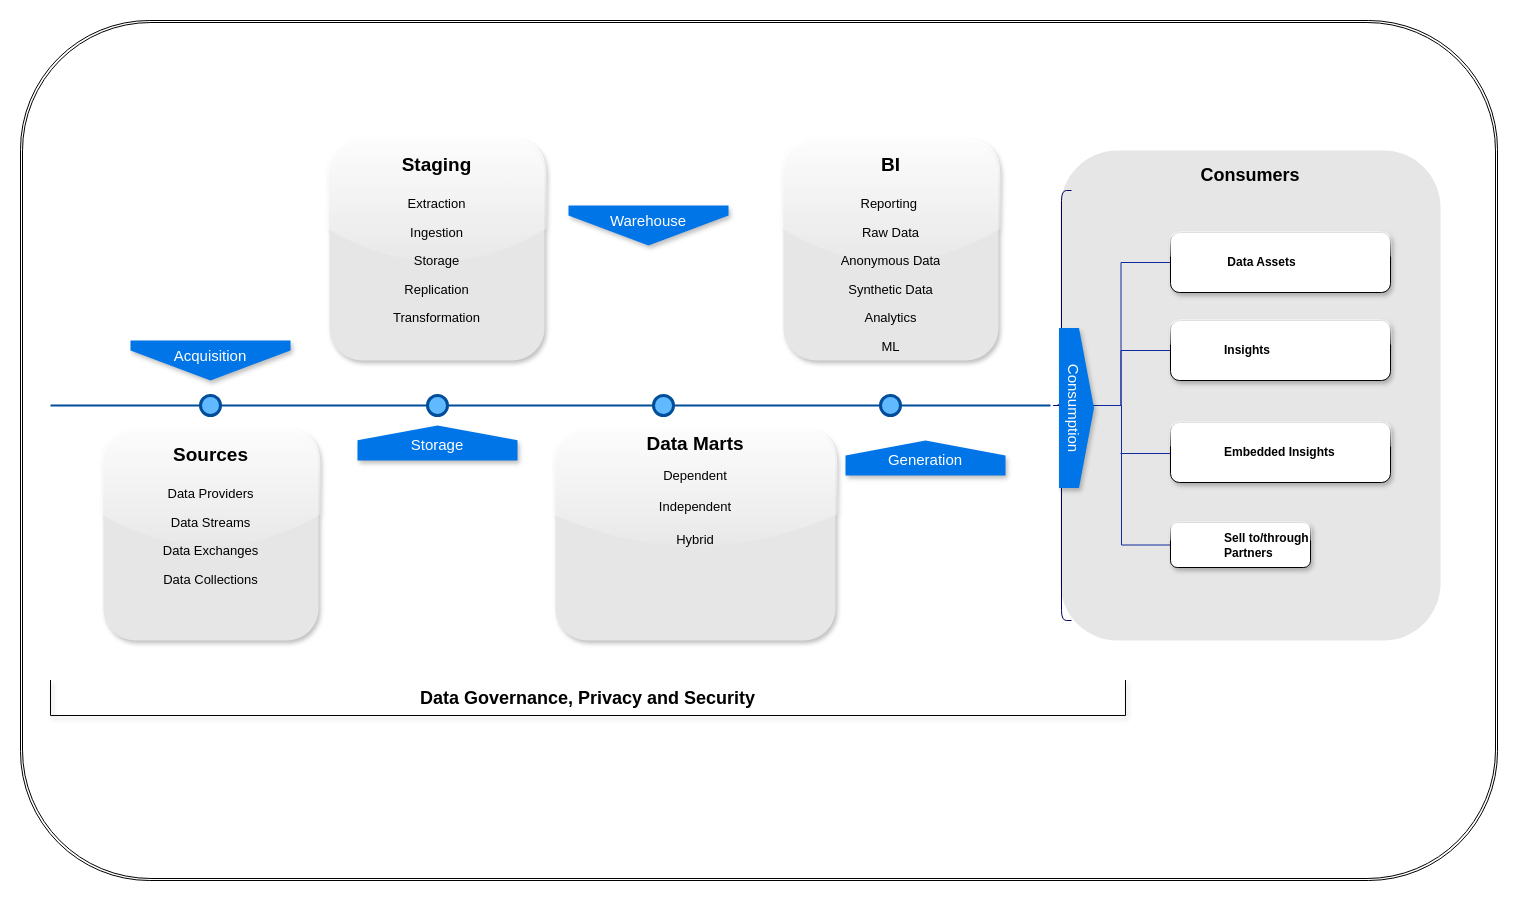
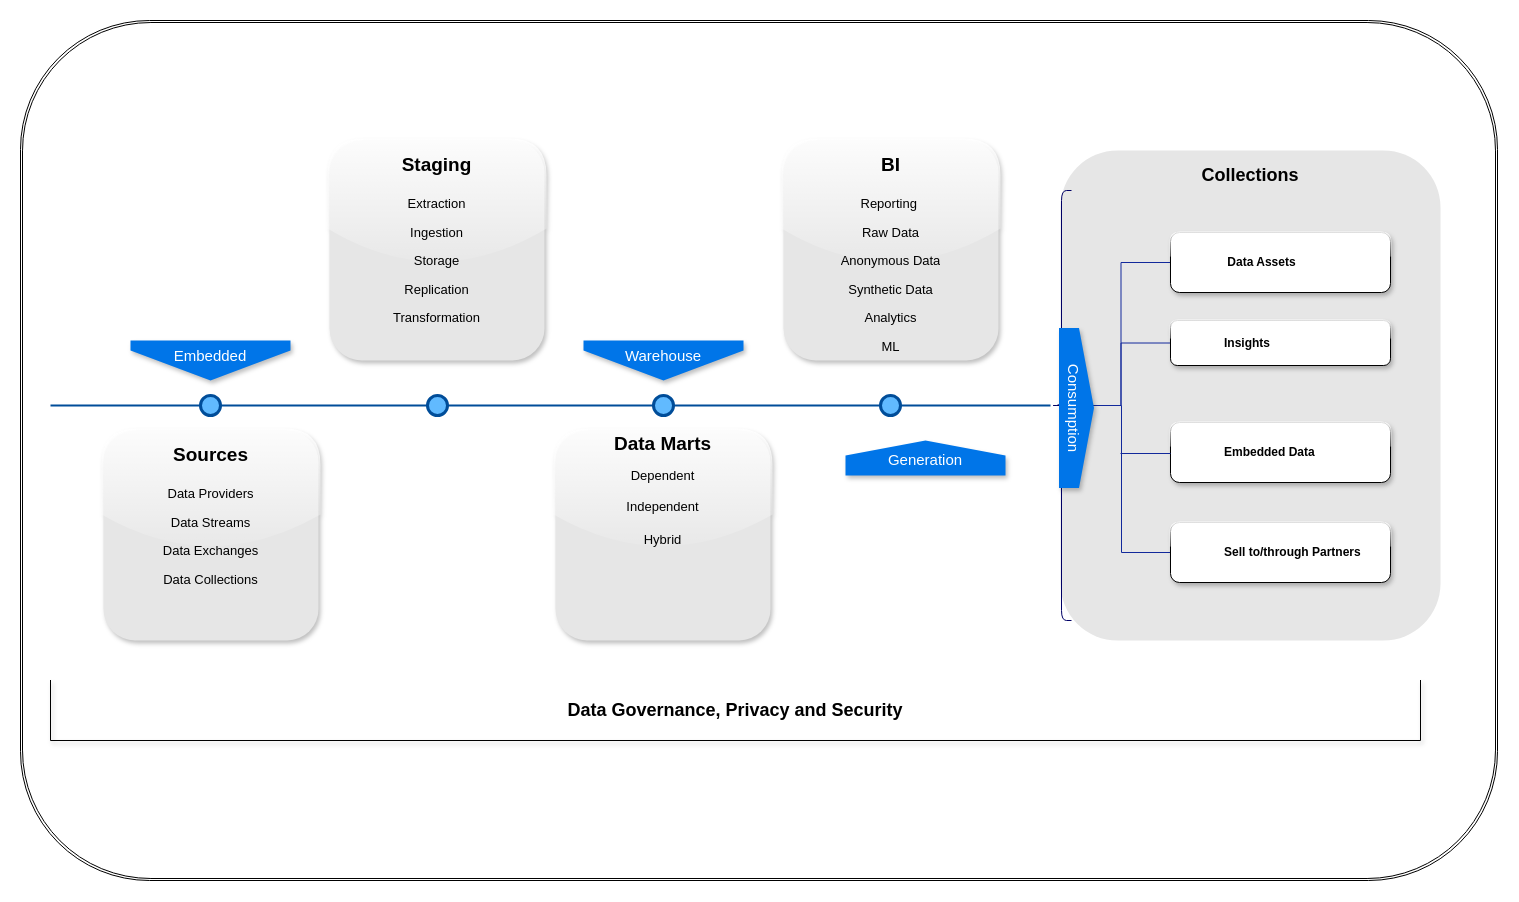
- <mxCell id="3" value="&lt;h1&gt;&lt;font style=&quot;font-size: 18px;&quot;&gt;Consumers&lt;/font&gt;&lt;/h1&gt;" style="text;html=1;spacing=5;spacingTop=-20;whiteSpace=wrap;overflow=hidden;strokeColor=none;strokeWidth=3;fillColor=#E6E6E6;fontSize=13;fontColor=#000000;align=center;rounded=1;glass=0;shadow=0;" vertex="1" parent="1"><mxGeometry x="1060" y="150" width="380" height="490" as="geometry" /></mxCell>
+ <mxCell id="3" value="&lt;h1&gt;&lt;font style=&quot;font-size: 18px;&quot;&gt;Collections&lt;/font&gt;&lt;/h1&gt;" style="text;html=1;spacing=5;spacingTop=-20;whiteSpace=wrap;overflow=hidden;strokeColor=none;strokeWidth=3;fillColor=#E6E6E6;fontSize=13;fontColor=#000000;align=center;rounded=1;glass=0;shadow=0;" vertex="1" parent="1"><mxGeometry x="1060" y="150" width="380" height="490" as="geometry" /></mxCell>
- <mxCell id="6" value="&lt;span&gt;Warehouse&lt;/span&gt;" style="shape=offPageConnector;whiteSpace=wrap;html=1;fillColor=#0075E8;fontSize=15;fontColor=#FFFFFF;size=0.75;verticalAlign=top;strokeColor=none;shadow=1;" parent="1" vertex="1"><mxGeometry x="568" y="205" width="160" height="40" as="geometry" /></mxCell>
+ <mxCell id="6" value="&lt;span&gt;Warehouse&lt;/span&gt;" style="shape=offPageConnector;whiteSpace=wrap;html=1;fillColor=#0075E8;fontSize=15;fontColor=#FFFFFF;size=0.75;verticalAlign=top;strokeColor=none;shadow=1;" parent="1" vertex="1"><mxGeometry x="583" y="340" width="160" height="40" as="geometry" /></mxCell>
- <mxCell id="20" value="Insights" style="label;whiteSpace=wrap;html=1;glass=1;rounded=1;shadow=1;" vertex="1" parent="1"><mxGeometry x="1170" y="320" width="220" height="60" as="geometry" /></mxCell>
+ <mxCell id="20" value="Insights" style="label;whiteSpace=wrap;html=1;glass=1;rounded=1;shadow=1;" vertex="1" parent="1"><mxGeometry x="1170" y="320" width="220" height="45" as="geometry" /></mxCell>
- <mxCell id="5" value="Acquisition" style="shape=offPageConnector;whiteSpace=wrap;html=1;fillColor=#0075E8;fontSize=15;fontColor=#FFFFFF;size=0.75;verticalAlign=top;strokeColor=none;shadow=1;" parent="1" vertex="1"><mxGeometry x="130" y="340" width="160" height="40" as="geometry" /></mxCell>
+ <mxCell id="5" value="Embedded" style="shape=offPageConnector;whiteSpace=wrap;html=1;fillColor=#0075E8;fontSize=15;fontColor=#FFFFFF;size=0.75;verticalAlign=top;strokeColor=none;shadow=1;" parent="1" vertex="1"><mxGeometry x="130" y="340" width="160" height="40" as="geometry" /></mxCell>
- <mxCell id="7" value="&lt;span&gt;Storage&lt;/span&gt;" style="shape=offPageConnector;whiteSpace=wrap;html=1;fillColor=#0075E8;fontSize=15;fontColor=#FFFFFF;size=0.418;flipV=1;verticalAlign=bottom;strokeColor=none;spacingBottom=4;rounded=0;shadow=1;" parent="1" vertex="1"><mxGeometry x="357" y="425" width="160" height="35" as="geometry" /></mxCell>
- <mxCell id="21" value="Embedded Insights" style="label;whiteSpace=wrap;html=1;glass=1;shadow=1;" vertex="1" parent="1"><mxGeometry x="1170" y="422" width="220" height="60" as="geometry" /></mxCell>
+ <mxCell id="21" value="Embedded Data" style="label;whiteSpace=wrap;html=1;glass=1;shadow=1;" vertex="1" parent="1"><mxGeometry x="1170" y="422" width="220" height="60" as="geometry" /></mxCell>
- <mxCell id="15" value="&lt;h1 style=&quot;font-size: 19px;&quot;&gt;&lt;font style=&quot;font-size: 19px;&quot;&gt;Data Marts&lt;/font&gt;&lt;/h1&gt;&lt;div style=&quot;&quot;&gt;&lt;font style=&quot;font-size: 13px;&quot;&gt;Dependent&lt;/font&gt;&lt;/div&gt;&lt;div&gt;&lt;br&gt;&lt;/div&gt;&lt;div style=&quot;&quot;&gt;&lt;font style=&quot;font-size: 13px;&quot;&gt;Independent&lt;/font&gt;&lt;/div&gt;&lt;div style=&quot;font-size: 14px;&quot;&gt;&lt;br&gt;&lt;/div&gt;&lt;div&gt;Hybrid&lt;/div&gt;&lt;div&gt;&lt;br&gt;&lt;/div&gt;" style="text;html=1;spacing=5;spacingTop=-20;whiteSpace=wrap;overflow=hidden;strokeColor=none;strokeWidth=3;fillColor=#E6E6E6;fontSize=13;fontColor=#000000;align=center;rounded=1;glass=1;shadow=1;" parent="1" vertex="1"><mxGeometry x="555" y="430" width="280" height="210" as="geometry" /></mxCell>
+ <mxCell id="15" value="&lt;h1 style=&quot;font-size: 19px;&quot;&gt;&lt;font style=&quot;font-size: 19px;&quot;&gt;Data Marts&lt;/font&gt;&lt;/h1&gt;&lt;div style=&quot;&quot;&gt;&lt;font style=&quot;font-size: 13px;&quot;&gt;Dependent&lt;/font&gt;&lt;/div&gt;&lt;div&gt;&lt;br&gt;&lt;/div&gt;&lt;div style=&quot;&quot;&gt;&lt;font style=&quot;font-size: 13px;&quot;&gt;Independent&lt;/font&gt;&lt;/div&gt;&lt;div style=&quot;font-size: 14px;&quot;&gt;&lt;br&gt;&lt;/div&gt;&lt;div&gt;Hybrid&lt;/div&gt;&lt;div&gt;&lt;br&gt;&lt;/div&gt;" style="text;html=1;spacing=5;spacingTop=-20;whiteSpace=wrap;overflow=hidden;strokeColor=none;strokeWidth=3;fillColor=#E6E6E6;fontSize=13;fontColor=#000000;align=center;rounded=1;glass=1;shadow=1;" parent="1" vertex="1"><mxGeometry x="555" y="430" width="215" height="210" as="geometry" /></mxCell>
- <mxCell id="23" value="Sell to/through Partners" style="label;whiteSpace=wrap;html=1;glass=1;shadow=1;" vertex="1" parent="1"><mxGeometry x="1170" y="522" width="140" height="45" as="geometry" /></mxCell>
+ <mxCell id="23" value="Sell to/through Partners" style="label;whiteSpace=wrap;html=1;glass=1;shadow=1;" vertex="1" parent="1"><mxGeometry x="1170" y="522" width="220" height="60" as="geometry" /></mxCell>
- <mxCell id="27" value="&lt;font style=&quot;font-size: 18px;&quot;&gt;Data Governance, Privacy and Security&lt;/font&gt;" style="shape=partialRectangle;whiteSpace=wrap;html=1;bottom=1;right=1;left=1;top=0;fillColor=none;routingCenterX=-0.5;shadow=1;fontSize=14;fontStyle=1" vertex="1" parent="1"><mxGeometry x="50" y="680" width="1075" height="35" as="geometry" /></mxCell>
+ <mxCell id="27" value="&lt;font style=&quot;font-size: 18px;&quot;&gt;Data Governance, Privacy and Security&lt;/font&gt;" style="shape=partialRectangle;whiteSpace=wrap;html=1;bottom=1;right=1;left=1;top=0;fillColor=none;routingCenterX=-0.5;shadow=1;fontSize=14;fontStyle=1" vertex="1" parent="1"><mxGeometry x="50" y="680" width="1370" height="60" as="geometry" /></mxCell>
